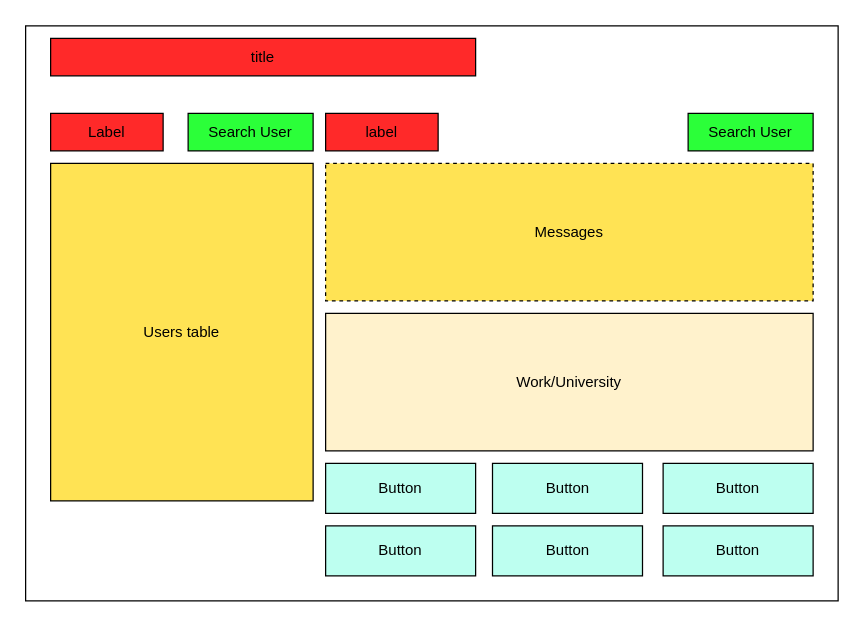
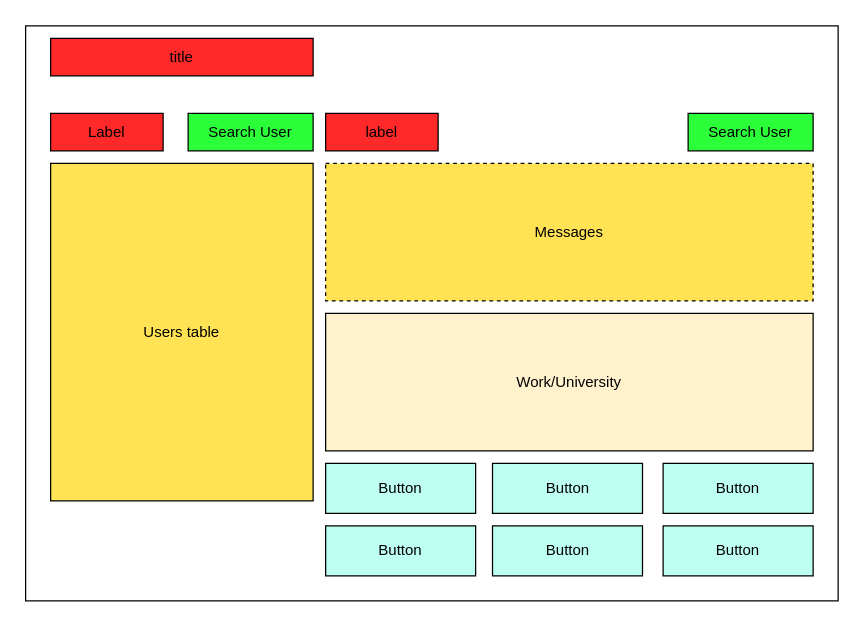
- <mxCell id="12" value="title" style="rounded=0;whiteSpace=wrap;html=1;fillColor=#FF2929;" vertex="1" parent="1"><mxGeometry x="40" y="30" width="340" height="30" as="geometry" /></mxCell>
+ <mxCell id="12" value="title" style="rounded=0;whiteSpace=wrap;html=1;fillColor=#FF2929;" vertex="1" parent="1"><mxGeometry x="40" y="30" width="210" height="30" as="geometry" /></mxCell>
